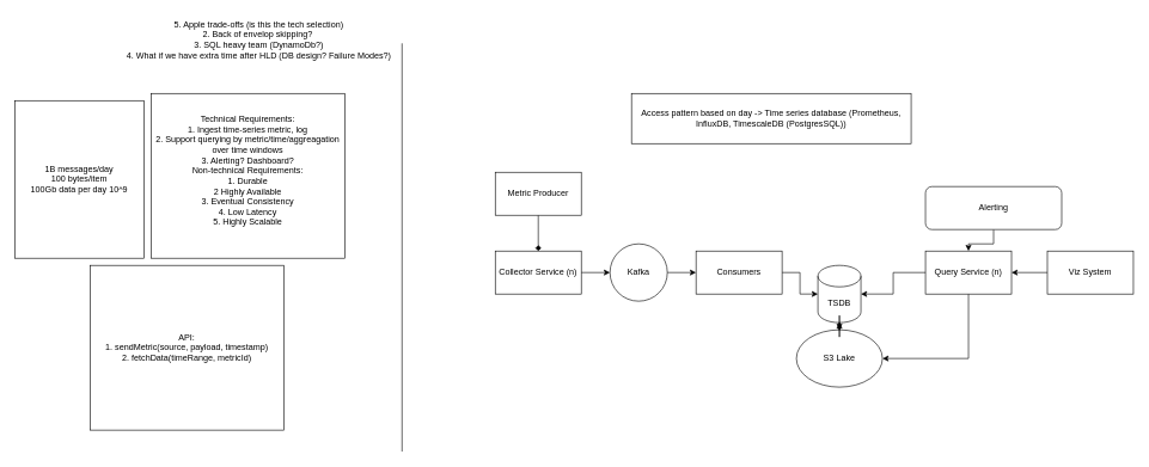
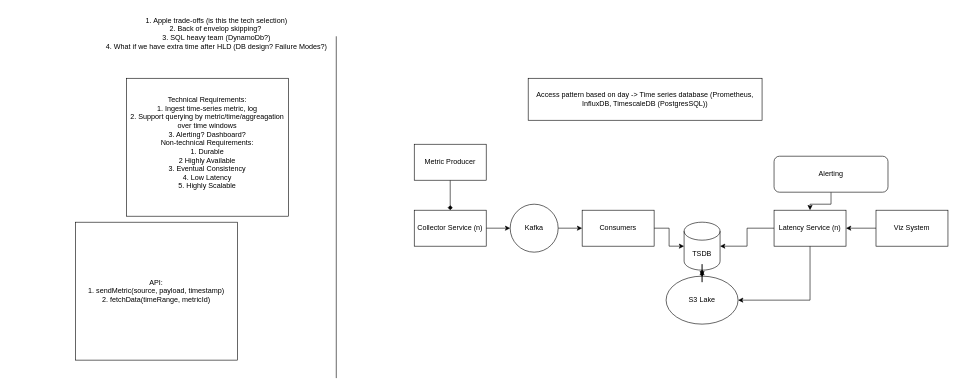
- <mxCell id="4" value="5. Apple trade-offs (is this the tech selection)&lt;div&gt;2. Back of envelop skipping?&amp;nbsp;&lt;/div&gt;&lt;div&gt;3. SQL heavy team (DynamoDb?)&lt;/div&gt;&lt;div&gt;4. What if we have extra time after HLD (DB design? Failure Modes?&lt;span style=&quot;background-color: transparent; color: light-dark(rgb(0, 0, 0), rgb(255, 255, 255));&quot;&gt;)&lt;/span&gt;&lt;/div&gt;" style="text;html=1;align=center;verticalAlign=middle;resizable=0;points=[];autosize=1;strokeColor=none;fillColor=none;" vertex="1" parent="1"><mxGeometry x="165" y="20" width="390" height="70" as="geometry" /></mxCell>
+ <mxCell id="4" value="1. Apple trade-offs (is this the tech selection)&lt;div&gt;2. Back of envelop skipping?&amp;nbsp;&lt;/div&gt;&lt;div&gt;3. SQL heavy team (DynamoDb?)&lt;/div&gt;&lt;div&gt;4. What if we have extra time after HLD (DB design? Failure Modes?&lt;span style=&quot;background-color: transparent; color: light-dark(rgb(0, 0, 0), rgb(255, 255, 255));&quot;&gt;)&lt;/span&gt;&lt;/div&gt;" style="text;html=1;align=center;verticalAlign=middle;resizable=0;points=[];autosize=1;strokeColor=none;fillColor=none;" vertex="1" parent="1"><mxGeometry x="165" y="20" width="390" height="70" as="geometry" /></mxCell>
- <mxCell id="25" value="1B messages/day&lt;div&gt;100 bytes/item&lt;/div&gt;&lt;div&gt;100Gb data per day 10^9&lt;/div&gt;" style="whiteSpace=wrap;html=1;" vertex="1" parent="1"><mxGeometry x="20" width="180" height="220" as="geometry" y="140" /></mxCell>
- <mxCell id="19" value="Query Service (n)" style="rounded=0;whiteSpace=wrap;html=1;" vertex="1" parent="1"><mxGeometry x="1290" y="350" width="120" height="60" as="geometry" /></mxCell>
+ <mxCell id="19" value="Latency Service (n)" style="rounded=0;whiteSpace=wrap;html=1;" vertex="1" parent="1"><mxGeometry x="1290" y="350" width="120" height="60" as="geometry" /></mxCell>
